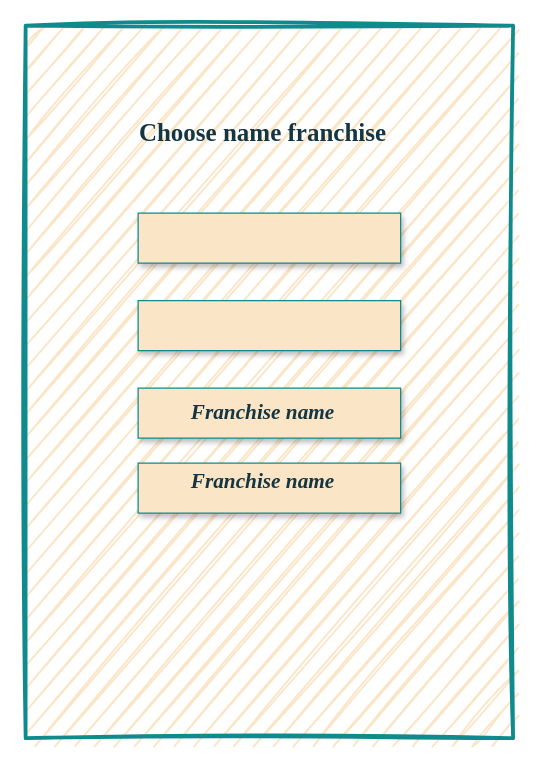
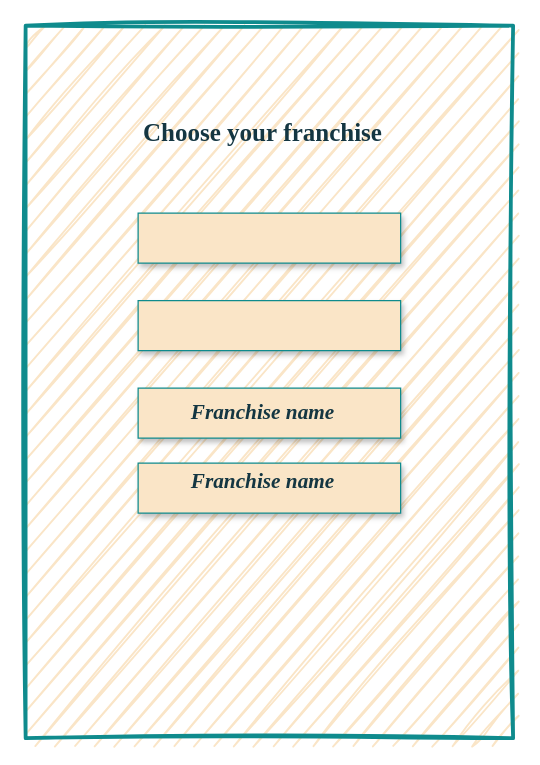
- <mxCell id="7" value="Choose name&amp;nbsp;franchise" style="text;strokeColor=none;align=center;fillColor=none;html=1;verticalAlign=middle;whiteSpace=wrap;rounded=0;fontStyle=1;fontSize=20;sketch=1;curveFitting=1;jiggle=2;fontFamily=Architects Daughter;fontSource=https%3A%2F%2Ffonts.googleapis.com%2Fcss%3Ffamily%3DArchitects%2BDaughter;labelBackgroundColor=none;fontColor=#143642;" vertex="1" parent="1"><mxGeometry x="85" y="90" width="250" height="30" as="geometry" /></mxCell>
+ <mxCell id="7" value="Choose your&amp;nbsp;franchise" style="text;strokeColor=none;align=center;fillColor=none;html=1;verticalAlign=middle;whiteSpace=wrap;rounded=0;fontStyle=1;fontSize=20;sketch=1;curveFitting=1;jiggle=2;fontFamily=Architects Daughter;fontSource=https%3A%2F%2Ffonts.googleapis.com%2Fcss%3Ffamily%3DArchitects%2BDaughter;labelBackgroundColor=none;fontColor=#143642;" vertex="1" parent="1"><mxGeometry x="85" y="90" width="250" height="30" as="geometry" /></mxCell>
